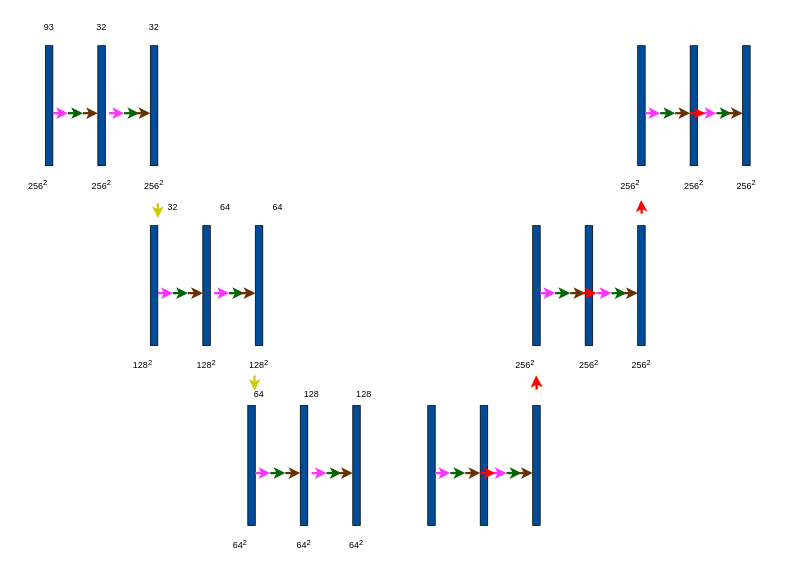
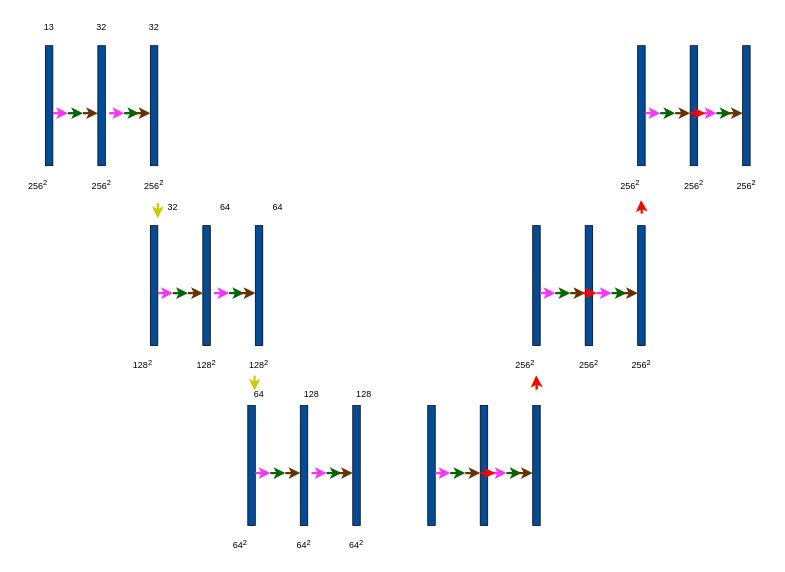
- <mxCell id="74" value="93" style="text;html=1;strokeColor=none;fillColor=none;align=center;verticalAlign=middle;whiteSpace=wrap;rounded=0;" vertex="1" parent="1"><mxGeometry x="35" y="20" width="60" height="30" as="geometry" /></mxCell>
+ <mxCell id="74" value="13" style="text;html=1;strokeColor=none;fillColor=none;align=center;verticalAlign=middle;whiteSpace=wrap;rounded=0;" vertex="1" parent="1"><mxGeometry x="35" y="20" width="60" height="30" as="geometry" /></mxCell>
